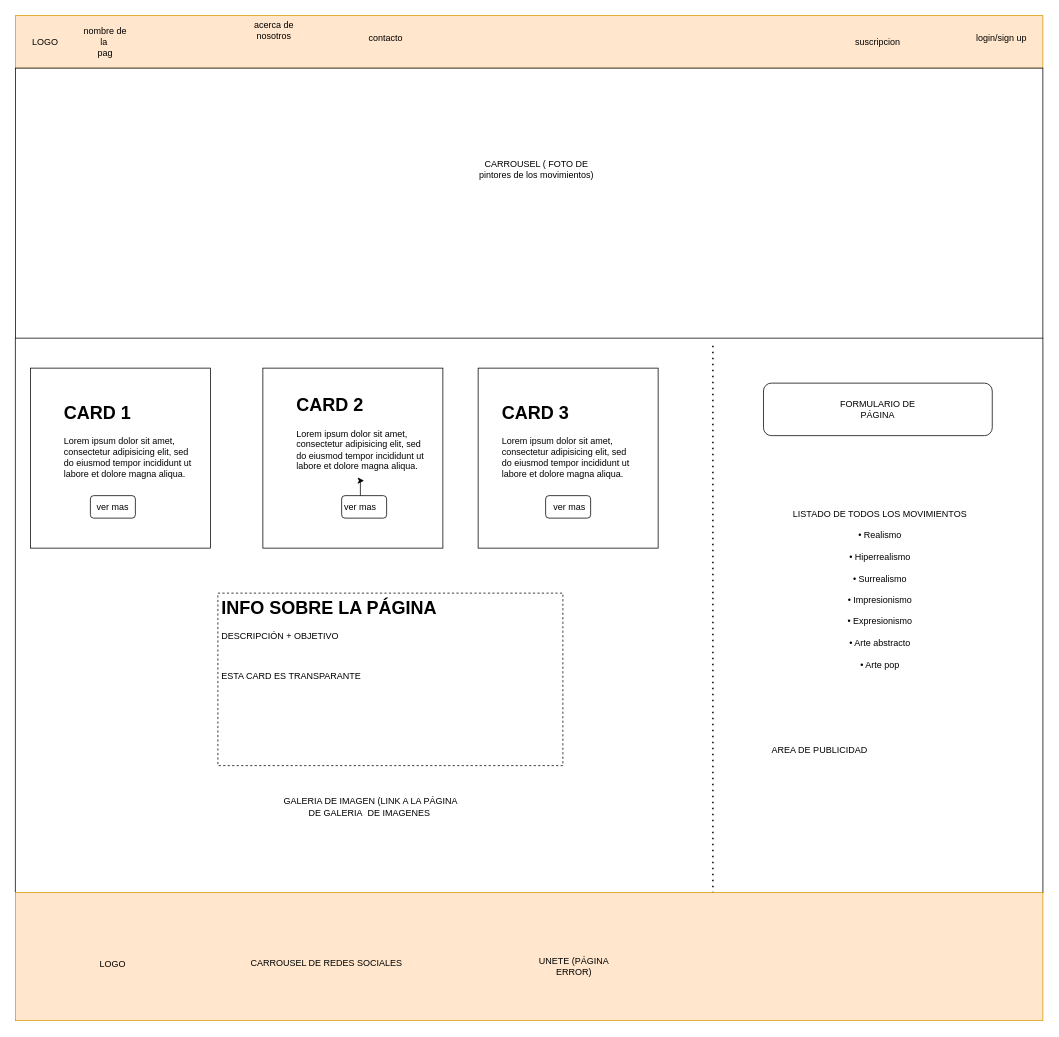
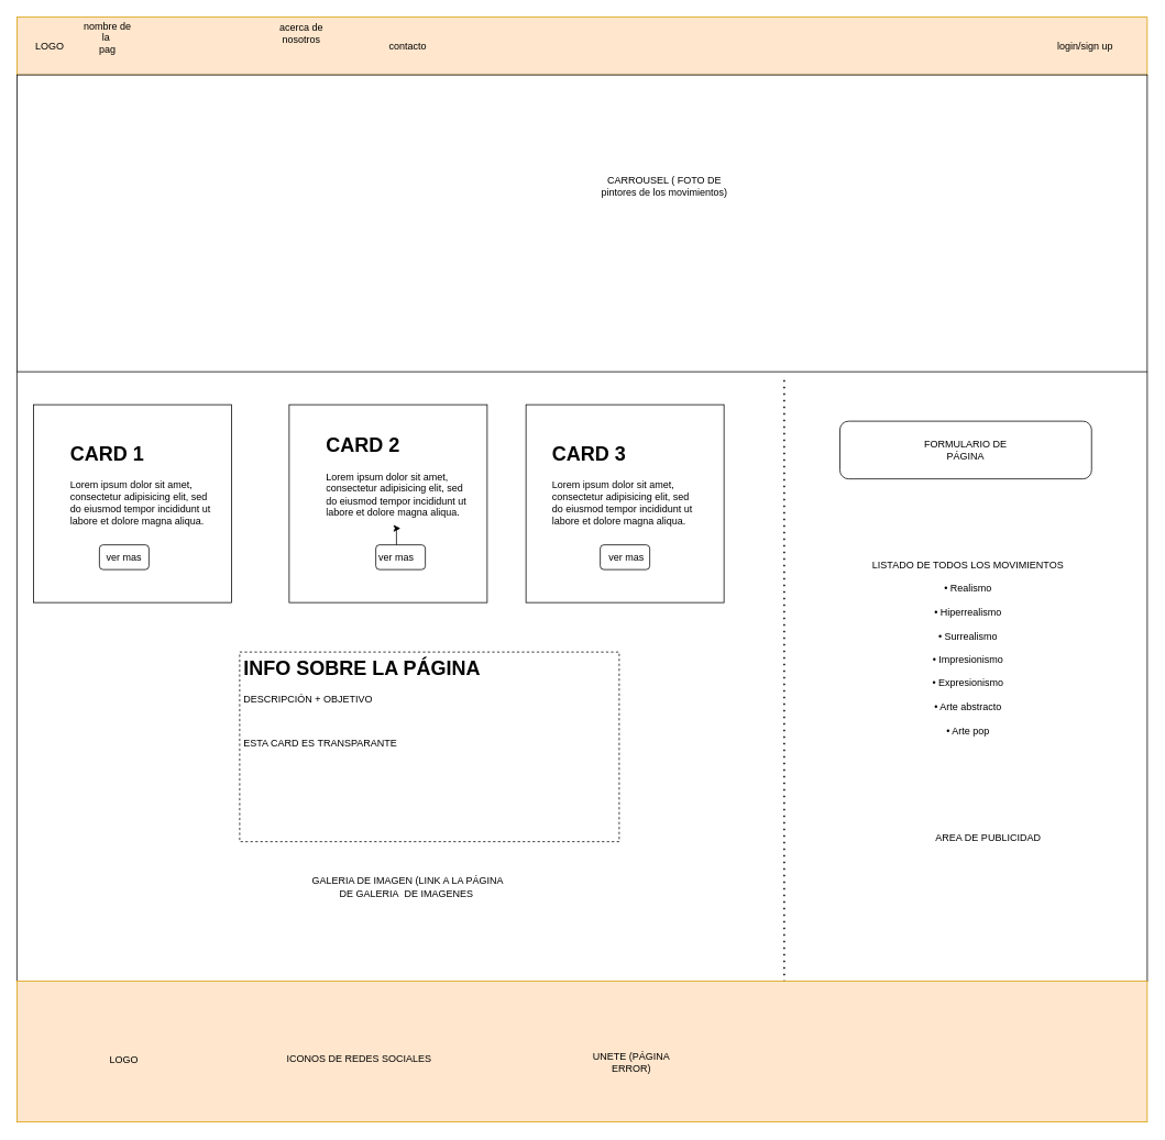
- <mxCell id="15" value="contacto&lt;br&gt;" style="text;html=1;strokeColor=none;fillColor=none;align=center;verticalAlign=middle;whiteSpace=wrap;rounded=0;" parent="1" vertex="1"><mxGeometry x="484" y="35" width="60" height="30" as="geometry" /></mxCell>
+ <mxCell id="15" value="contacto&lt;br&gt;" style="text;html=1;strokeColor=none;fillColor=none;align=center;verticalAlign=middle;whiteSpace=wrap;rounded=0;" parent="1" vertex="1"><mxGeometry x="464" y="40" width="60" height="30" as="geometry" /></mxCell>
- <mxCell id="13" value="login/sign up" style="text;html=1;strokeColor=none;fillColor=none;align=center;verticalAlign=middle;whiteSpace=wrap;rounded=0;" parent="1" vertex="1"><mxGeometry x="1300" y="35" width="70" height="30" as="geometry" /></mxCell>
+ <mxCell id="13" value="login/sign up" style="text;html=1;strokeColor=none;fillColor=none;align=center;verticalAlign=middle;whiteSpace=wrap;rounded=0;" parent="1" vertex="1"><mxGeometry x="1280" y="40" width="70" height="30" as="geometry" /></mxCell>
- <mxCell id="12" value="nombre de&lt;br&gt;la&amp;nbsp;&lt;br&gt;pag&lt;br&gt;" style="text;html=1;strokeColor=none;fillColor=none;align=center;verticalAlign=middle;whiteSpace=wrap;rounded=0;" parent="1" vertex="1"><mxGeometry x="110" y="40" width="60" height="30" as="geometry" /></mxCell>
+ <mxCell id="12" value="nombre de&lt;br&gt;la&amp;nbsp;&lt;br&gt;pag&lt;br&gt;" style="text;html=1;strokeColor=none;fillColor=none;align=center;verticalAlign=middle;whiteSpace=wrap;rounded=0;" parent="1" vertex="1"><mxGeometry x="100" y="30" width="60" height="30" as="geometry" /></mxCell>
- <mxCell id="14" value="suscripcion&lt;br&gt;" style="text;html=1;strokeColor=none;fillColor=none;align=center;verticalAlign=middle;whiteSpace=wrap;rounded=0;" parent="1" vertex="1"><mxGeometry x="1140" y="40" width="60" height="30" as="geometry" /></mxCell>
- <mxCell id="5" value="CARROUSEL ( FOTO DE pintores de los movimientos)" style="text;html=1;strokeColor=none;fillColor=none;align=center;verticalAlign=middle;whiteSpace=wrap;rounded=0;" parent="1" vertex="1"><mxGeometry x="637" y="210" width="156" height="30" as="geometry" /></mxCell>
+ <mxCell id="5" value="CARROUSEL ( FOTO DE pintores de los movimientos)" style="text;html=1;strokeColor=none;fillColor=none;align=center;verticalAlign=middle;whiteSpace=wrap;rounded=0;" parent="1" vertex="1"><mxGeometry x="727" y="210" width="156" height="30" as="geometry" /></mxCell>
- <mxCell id="29" value="AREA DE PUBLICIDAD" style="text;html=1;strokeColor=none;fillColor=none;align=center;verticalAlign=middle;whiteSpace=wrap;rounded=0;" parent="1" vertex="1"><mxGeometry x="1010" y="985" width="165" height="30" as="geometry" /></mxCell>
+ <mxCell id="29" value="AREA DE PUBLICIDAD" style="text;html=1;strokeColor=none;fillColor=none;align=center;verticalAlign=middle;whiteSpace=wrap;rounded=0;" parent="1" vertex="1"><mxGeometry x="1115" y="1000" width="165" height="30" as="geometry" /></mxCell>
- <mxCell id="37" value="CARROUSEL DE REDES SOCIALES" style="text;html=1;strokeColor=none;fillColor=none;align=center;verticalAlign=middle;whiteSpace=wrap;rounded=0;" parent="1" vertex="1"><mxGeometry x="240" y="1269" width="390" height="30" as="geometry" /></mxCell>
+ <mxCell id="37" value="ICONOS DE REDES SOCIALES" style="text;html=1;strokeColor=none;fillColor=none;align=center;verticalAlign=middle;whiteSpace=wrap;rounded=0;" parent="1" vertex="1"><mxGeometry x="240" y="1269" width="390" height="30" as="geometry" /></mxCell>
